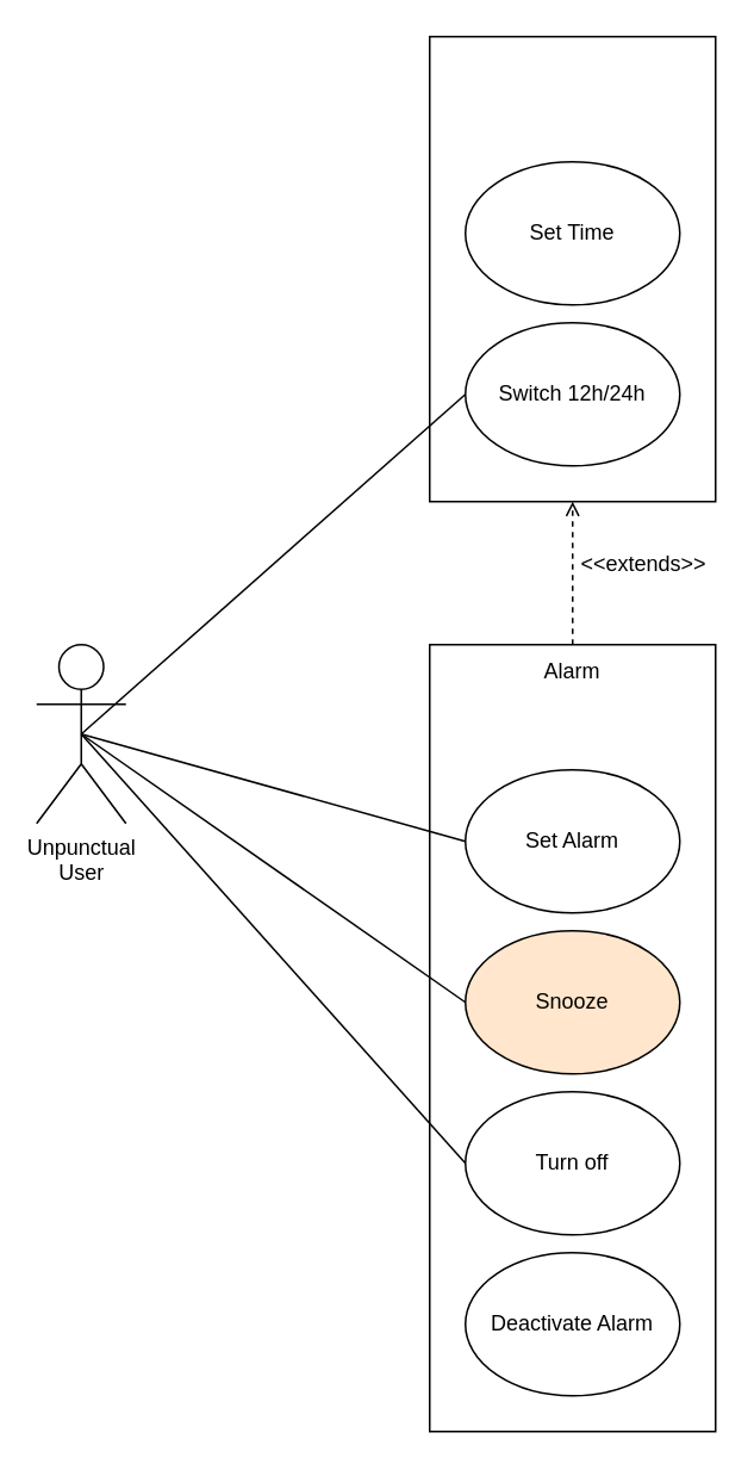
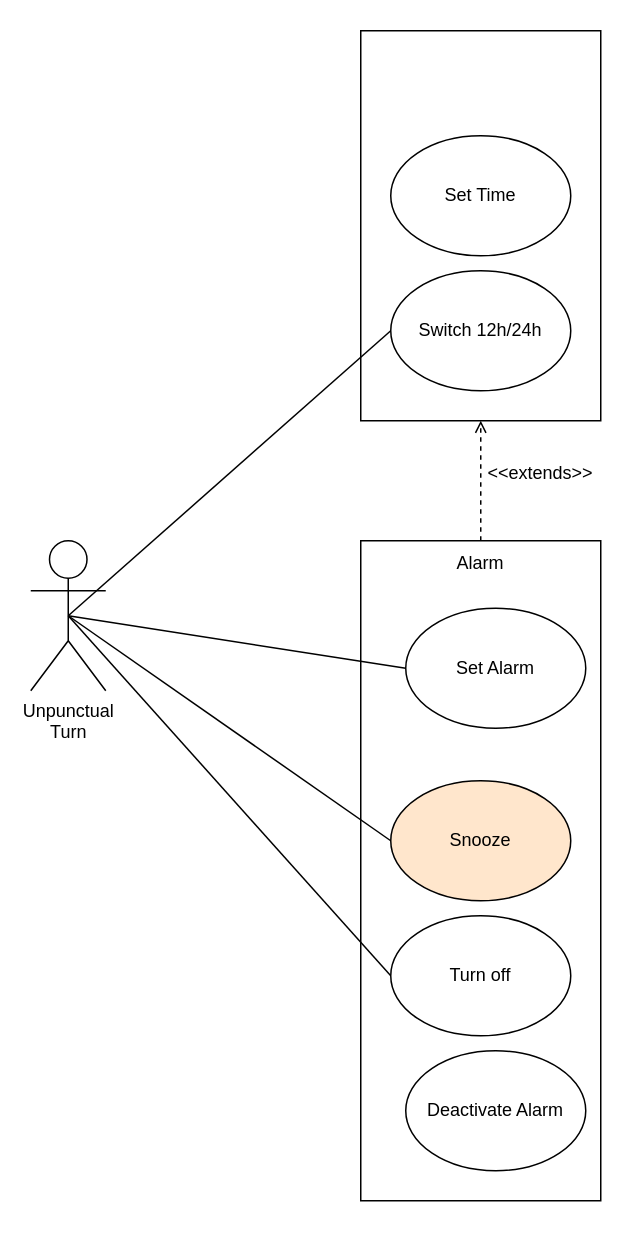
- <mxCell id="11" value="Set Alarm" style="ellipse;whiteSpace=wrap;html=1;" vertex="1" parent="1"><mxGeometry x="260" y="430" width="120" height="80" as="geometry" /></mxCell>
+ <mxCell id="11" value="Set Alarm" style="ellipse;whiteSpace=wrap;html=1;" vertex="1" parent="1"><mxGeometry x="270" y="405" width="120" height="80" as="geometry" /></mxCell>
- <mxCell id="9" value="&lt;div&gt;Unpunctual &lt;br&gt;&lt;/div&gt;&lt;div&gt;User&lt;br&gt;&lt;/div&gt;" style="shape=umlActor;verticalLabelPosition=bottom;verticalAlign=top;html=1;outlineConnect=0;" vertex="1" parent="1"><mxGeometry x="20" y="360" width="50" height="100" as="geometry" /></mxCell>
+ <mxCell id="9" value="&lt;div&gt;Unpunctual &lt;br&gt;&lt;/div&gt;&lt;div&gt;Turn&lt;br&gt;&lt;/div&gt;" style="shape=umlActor;verticalLabelPosition=bottom;verticalAlign=top;html=1;outlineConnect=0;" vertex="1" parent="1"><mxGeometry x="20" y="360" width="50" height="100" as="geometry" /></mxCell>
- <mxCell id="16" value="Deactivate Alarm" style="ellipse;whiteSpace=wrap;html=1;" vertex="1" parent="1"><mxGeometry x="260" y="700" width="120" height="80" as="geometry" /></mxCell>
+ <mxCell id="16" value="Deactivate Alarm" style="ellipse;whiteSpace=wrap;html=1;" vertex="1" parent="1"><mxGeometry x="270" y="700" width="120" height="80" as="geometry" /></mxCell>
